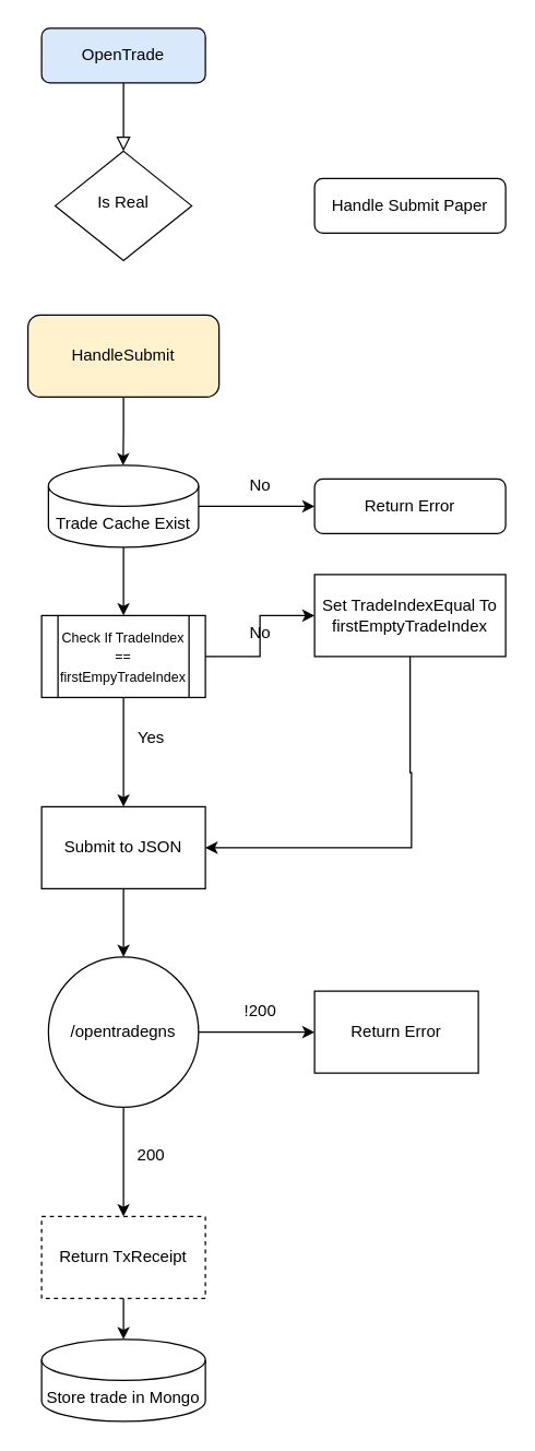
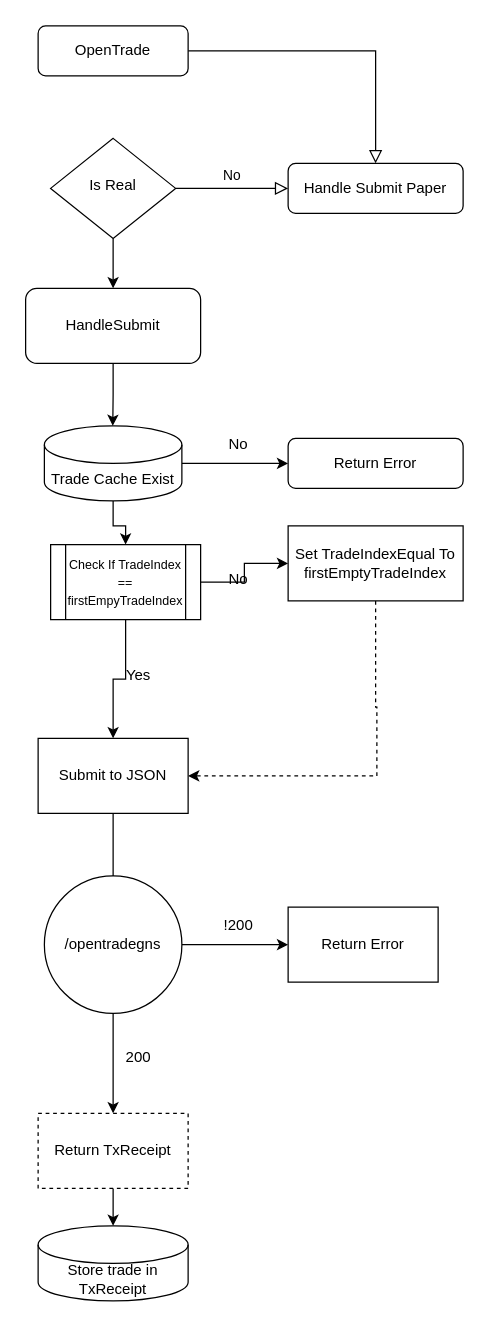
- <mxCell id="3" value="OpenTrade" style="rounded=1;whiteSpace=wrap;html=1;fontSize=12;glass=0;strokeWidth=1;shadow=0;fillColor=#dae8fc;" parent="1" vertex="1"><mxGeometry x="30" y="20" width="120" height="40" as="geometry" /></mxCell>
+ <mxCell id="3" value="OpenTrade" style="rounded=1;whiteSpace=wrap;html=1;fontSize=12;glass=0;strokeWidth=1;shadow=0;" parent="1" vertex="1"><mxGeometry x="30" y="20" width="120" height="40" as="geometry" /></mxCell>
- <mxCell id="2" value="" style="rounded=0;html=1;jettySize=auto;orthogonalLoop=1;fontSize=11;endArrow=block;endFill=0;endSize=8;strokeWidth=1;shadow=0;labelBackgroundColor=none;edgeStyle=orthogonalEdgeStyle;" parent="1" source="3" target="6" edge="1"><mxGeometry relative="1" as="geometry" /></mxCell>
+ <mxCell id="2" value="" style="rounded=0;html=1;jettySize=auto;orthogonalLoop=1;fontSize=11;endArrow=block;endFill=0;endSize=8;strokeWidth=1;shadow=0;labelBackgroundColor=none;edgeStyle=orthogonalEdgeStyle;" parent="1" source="3" target="7" edge="1"><mxGeometry relative="1" as="geometry" /></mxCell>
+ <mxCell id="4" value="No" style="edgeStyle=orthogonalEdgeStyle;rounded=0;html=1;jettySize=auto;orthogonalLoop=1;fontSize=11;endArrow=block;endFill=0;endSize=8;strokeWidth=1;shadow=0;labelBackgroundColor=none;" parent="1" source="6" target="7" edge="1"><mxGeometry y="10" relative="1" as="geometry"><mxPoint as="offset" /></mxGeometry></mxCell>
+ <mxCell id="5" style="edgeStyle=orthogonalEdgeStyle;rounded=0;orthogonalLoop=1;jettySize=auto;html=1;exitX=0.5;exitY=1;exitDx=0;exitDy=0;entryX=0.5;entryY=0;entryDx=0;entryDy=0;" edge="1" parent="1" source="6" target="9"><mxGeometry relative="1" as="geometry" /></mxCell>
- <mxCell id="9" value="HandleSubmit" style="rounded=1;whiteSpace=wrap;html=1;fontSize=12;glass=0;strokeWidth=1;shadow=0;fillColor=#fff2cc;" parent="1" vertex="1"><mxGeometry x="20" y="230" width="140" height="60" as="geometry" /></mxCell>
+ <mxCell id="9" value="HandleSubmit" style="rounded=1;whiteSpace=wrap;html=1;fontSize=12;glass=0;strokeWidth=1;shadow=0;" parent="1" vertex="1"><mxGeometry x="20" y="230" width="140" height="60" as="geometry" /></mxCell>
- <mxCell id="17" value="&lt;font style=&quot;font-size: 10px;&quot;&gt;Check If TradeIndex == firstEmpyTradeIndex&lt;/font&gt;" style="shape=process;whiteSpace=wrap;html=1;backgroundOutline=1;" vertex="1" parent="1"><mxGeometry x="30" y="450" width="120" height="60" as="geometry" /></mxCell>
+ <mxCell id="17" value="&lt;font style=&quot;font-size: 10px;&quot;&gt;Check If TradeIndex == firstEmpyTradeIndex&lt;/font&gt;" style="shape=process;whiteSpace=wrap;html=1;backgroundOutline=1;" vertex="1" parent="1"><mxGeometry x="40" y="435" width="120" height="60" as="geometry" /></mxCell>
- <mxCell id="18" style="edgeStyle=orthogonalEdgeStyle;rounded=0;orthogonalLoop=1;jettySize=auto;html=1;entryX=1;entryY=0.5;entryDx=0;entryDy=0;" edge="1" parent="1" source="19" target="22"><mxGeometry relative="1" as="geometry"><mxPoint x="300" y="620" as="targetPoint" /><Array as="points"><mxPoint x="300" y="565" /><mxPoint x="301" y="565" /><mxPoint x="301" y="620" /></Array></mxGeometry></mxCell>
+ <mxCell id="18" style="edgeStyle=orthogonalEdgeStyle;rounded=0;orthogonalLoop=1;jettySize=auto;html=1;entryX=1;entryY=0.5;entryDx=0;entryDy=0;dashed=1;" edge="1" parent="1" source="19" target="22"><mxGeometry relative="1" as="geometry"><mxPoint x="300" y="620" as="targetPoint" /><Array as="points"><mxPoint x="300" y="565" /><mxPoint x="301" y="565" /><mxPoint x="301" y="620" /></Array></mxGeometry></mxCell>
- <mxCell id="21" value="" style="edgeStyle=orthogonalEdgeStyle;rounded=0;orthogonalLoop=1;jettySize=auto;html=1;" edge="1" parent="1" source="22" target="26"><mxGeometry relative="1" as="geometry" /></mxCell>
+ <mxCell id="21" value="" style="edgeStyle=orthogonalEdgeStyle;rounded=0;orthogonalLoop=1;jettySize=auto;html=1;endArrow=none;" edge="1" parent="1" source="22" target="26"><mxGeometry relative="1" as="geometry" /></mxCell>
- <mxCell id="31" value="Store trade in Mongo" style="shape=cylinder3;whiteSpace=wrap;html=1;boundedLbl=1;backgroundOutline=1;size=15;" vertex="1" parent="1"><mxGeometry x="30" y="980" width="120" height="60" as="geometry" /></mxCell>
+ <mxCell id="31" value="Store trade in TxReceipt" style="shape=cylinder3;whiteSpace=wrap;html=1;boundedLbl=1;backgroundOutline=1;size=15;" vertex="1" parent="1"><mxGeometry x="30" y="980" width="120" height="60" as="geometry" /></mxCell>
